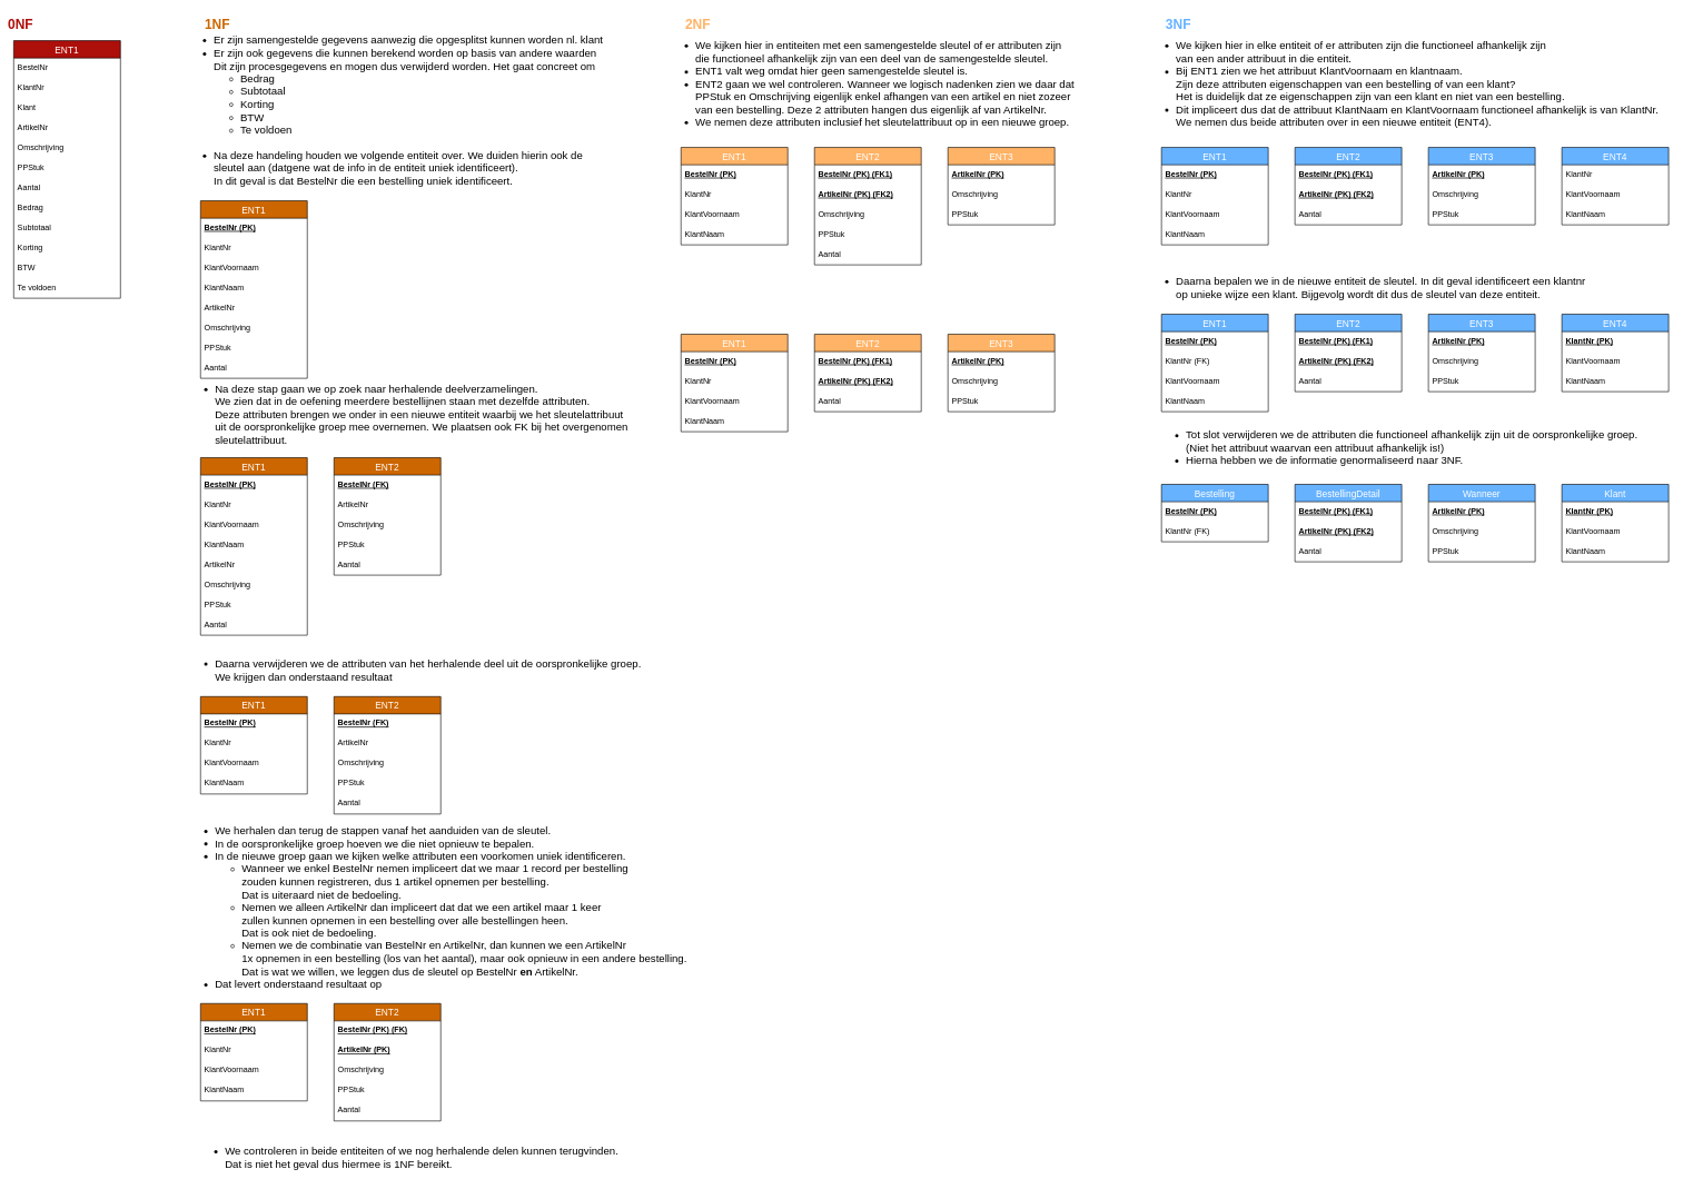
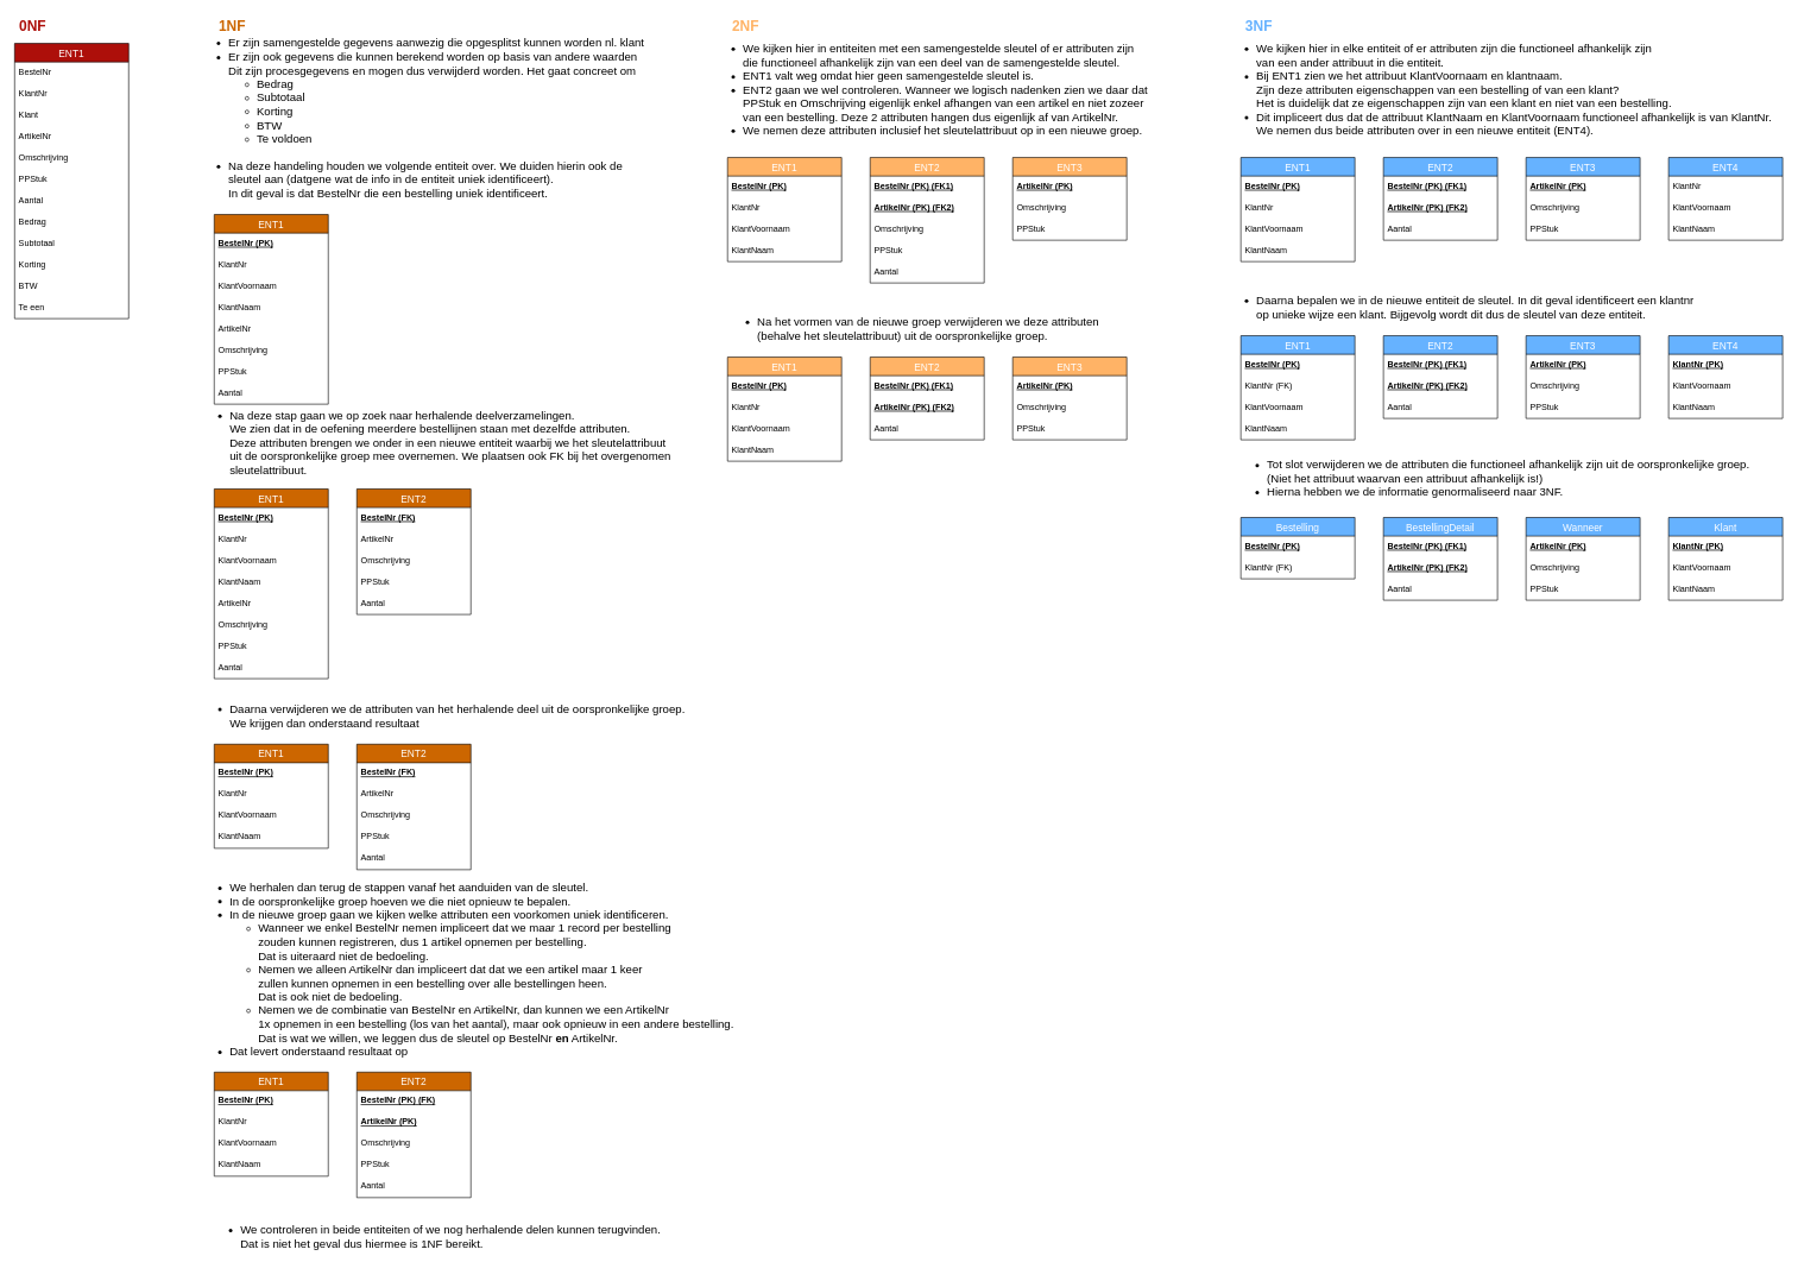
- <mxCell id="15" value="0NF" style="text;html=1;align=center;verticalAlign=middle;resizable=0;points=[];autosize=1;fontSize=20;fontStyle=1;fontColor=#AD0F0A;" parent="1" vertex="1"><mxGeometry x="5" y="20" width="50" height="30" as="geometry" /></mxCell>
+ <mxCell id="15" value="0NF" style="text;html=1;align=center;verticalAlign=middle;resizable=0;points=[];autosize=1;fontSize=20;fontStyle=1;fontColor=#AD0F0A;" parent="1" vertex="1"><mxGeometry x="20" y="20" width="50" height="30" as="geometry" /></mxCell>
- <mxCell id="14" value="Te voldoen" style="text;strokeColor=none;fillColor=none;spacingLeft=4;spacingRight=4;overflow=hidden;rotatable=0;points=[[0,0.5],[1,0.5]];portConstraint=eastwest;fontSize=12;" parent="2" vertex="1"><mxGeometry y="356" width="160" height="30" as="geometry" /></mxCell>
+ <mxCell id="14" value="Te een" style="text;strokeColor=none;fillColor=none;spacingLeft=4;spacingRight=4;overflow=hidden;rotatable=0;points=[[0,0.5],[1,0.5]];portConstraint=eastwest;fontSize=12;" parent="2" vertex="1"><mxGeometry y="356" width="160" height="30" as="geometry" /></mxCell>
+ <mxCell id="85" value="&lt;ul&gt;&lt;li&gt;Na het vormen van de nieuwe groep verwijderen we deze attributen&lt;br&gt;(behalve het sleutelattribuut) uit de oorspronkelijke groep.&lt;/li&gt;&lt;/ul&gt;" style="text;html=1;align=left;verticalAlign=middle;resizable=0;points=[];autosize=1;fontSize=16;" parent="1" vertex="1"><mxGeometry x="1020" y="420" width="530" height="80" as="geometry" /></mxCell>
